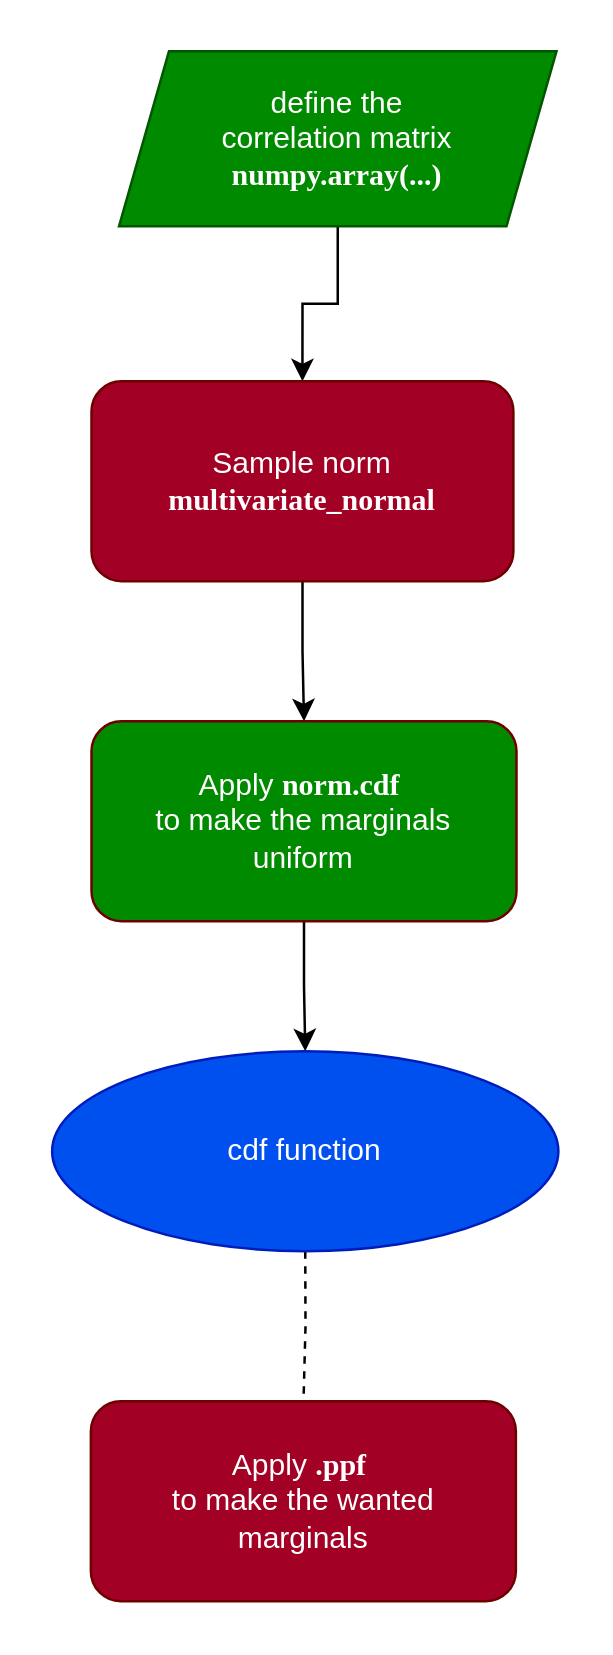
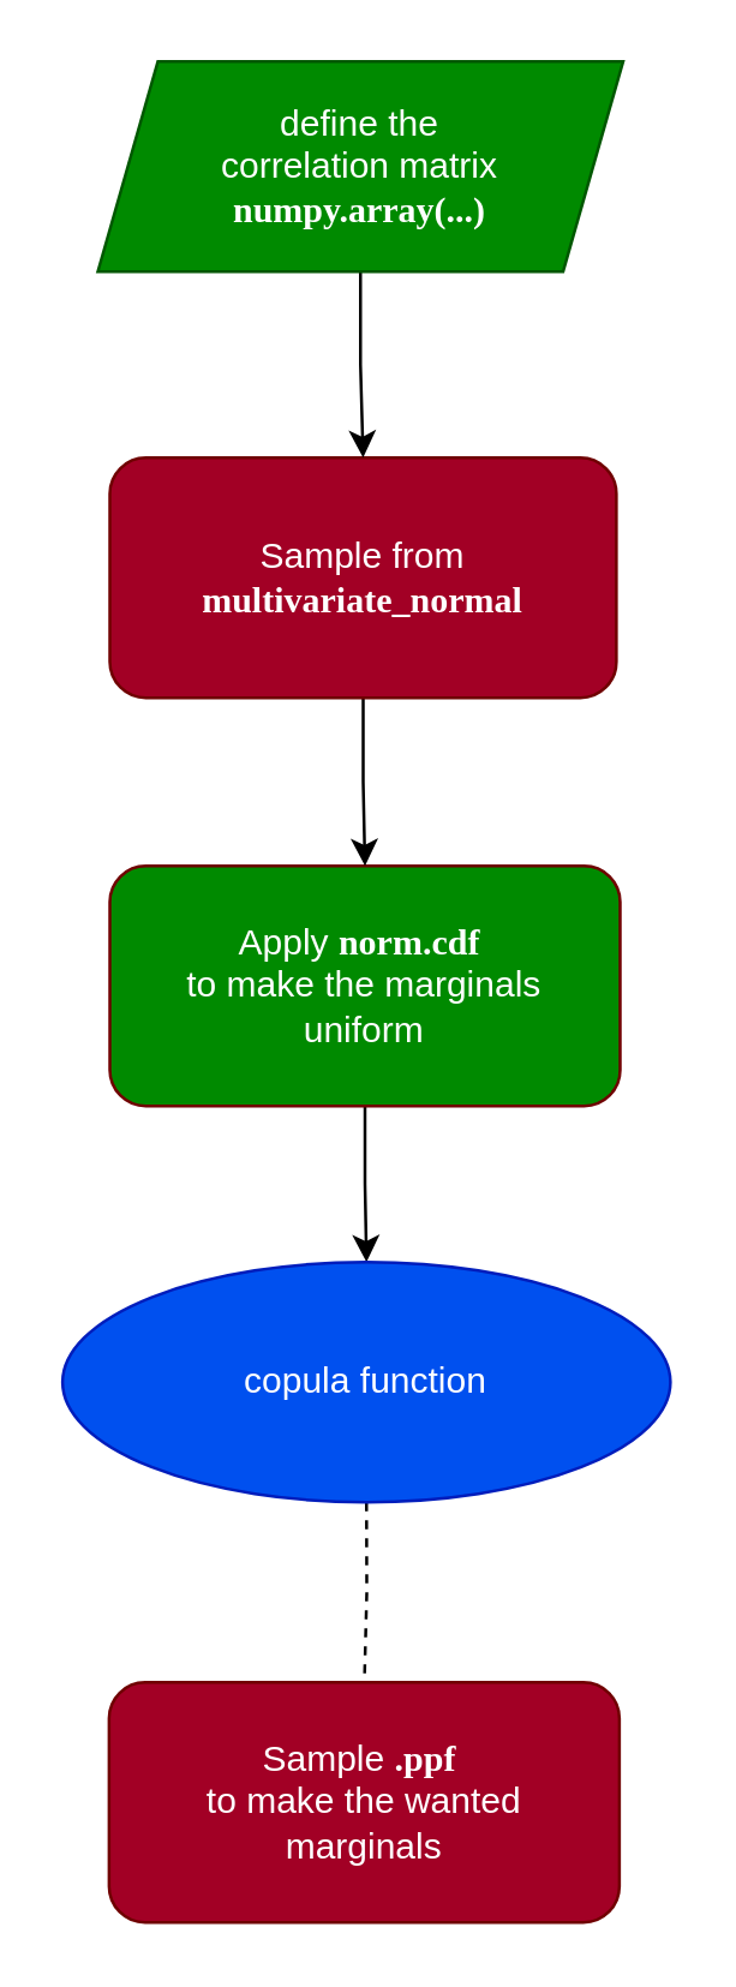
- <mxCell id="9" value="define the &lt;br&gt;correlation matrix&lt;br&gt;&lt;b&gt;&lt;font face=&quot;Lucida Console&quot;&gt;numpy.array(...)&lt;/font&gt;&lt;/b&gt;" style="shape=parallelogram;perimeter=parallelogramPerimeter;whiteSpace=wrap;html=1;fixedSize=1;fillColor=#008a00;fontColor=#ffffff;strokeColor=#005700;" parent="1" vertex="1"><mxGeometry x="47" y="20" width="175" height="70" as="geometry" /></mxCell>
+ <mxCell id="9" value="define the &lt;br&gt;correlation matrix&lt;br&gt;&lt;b&gt;&lt;font face=&quot;Lucida Console&quot;&gt;numpy.array(...)&lt;/font&gt;&lt;/b&gt;" style="shape=parallelogram;perimeter=parallelogramPerimeter;whiteSpace=wrap;html=1;fixedSize=1;fillColor=#008a00;fontColor=#ffffff;strokeColor=#005700;" parent="1" vertex="1"><mxGeometry x="32" y="20" width="175" height="70" as="geometry" /></mxCell>
- <mxCell id="5" value="Sample norm&lt;br&gt;&lt;b&gt;&lt;font face=&quot;Lucida Console&quot;&gt;multivariate_normal&lt;/font&gt;&lt;/b&gt;" style="rounded=1;whiteSpace=wrap;html=1;fillColor=#a20025;fontColor=#ffffff;strokeColor=#6F0000;" parent="1" vertex="1"><mxGeometry x="36" y="152" width="168.75" height="80" as="geometry" /></mxCell>
+ <mxCell id="5" value="Sample from&lt;br&gt;&lt;b&gt;&lt;font face=&quot;Lucida Console&quot;&gt;multivariate_normal&lt;/font&gt;&lt;/b&gt;" style="rounded=1;whiteSpace=wrap;html=1;fillColor=#a20025;fontColor=#ffffff;strokeColor=#6F0000;" parent="1" vertex="1"><mxGeometry x="36" y="152" width="168.75" height="80" as="geometry" /></mxCell>
- <mxCell id="7" value="cdf function" style="ellipse;whiteSpace=wrap;html=1;fillColor=#0050ef;fontColor=#ffffff;strokeColor=#001DBC;" parent="1" vertex="1"><mxGeometry x="20.25" y="420" width="202.5" height="80" as="geometry" /></mxCell>
+ <mxCell id="7" value="copula function" style="ellipse;whiteSpace=wrap;html=1;fillColor=#0050ef;fontColor=#ffffff;strokeColor=#001DBC;" parent="1" vertex="1"><mxGeometry x="20.25" y="420" width="202.5" height="80" as="geometry" /></mxCell>
- <mxCell id="10" value="Apply &lt;b&gt;&lt;font face=&quot;Lucida Console&quot;&gt;.ppf&amp;nbsp;&lt;/font&gt;&lt;/b&gt;&lt;br&gt;to make the wanted&lt;br&gt;marginals" style="rounded=1;whiteSpace=wrap;html=1;fontSize=12;glass=0;strokeWidth=1;shadow=0;fillColor=#a20025;fontColor=#ffffff;strokeColor=#6F0000;" vertex="1" parent="1"><mxGeometry x="35.75" y="560" width="170" height="80" as="geometry" /></mxCell>
+ <mxCell id="10" value="Sample &lt;b&gt;&lt;font face=&quot;Lucida Console&quot;&gt;.ppf&amp;nbsp;&lt;/font&gt;&lt;/b&gt;&lt;br&gt;to make the wanted&lt;br&gt;marginals" style="rounded=1;whiteSpace=wrap;html=1;fontSize=12;glass=0;strokeWidth=1;shadow=0;fillColor=#a20025;fontColor=#ffffff;strokeColor=#6F0000;" vertex="1" parent="1"><mxGeometry x="35.75" y="560" width="170" height="80" as="geometry" /></mxCell>
